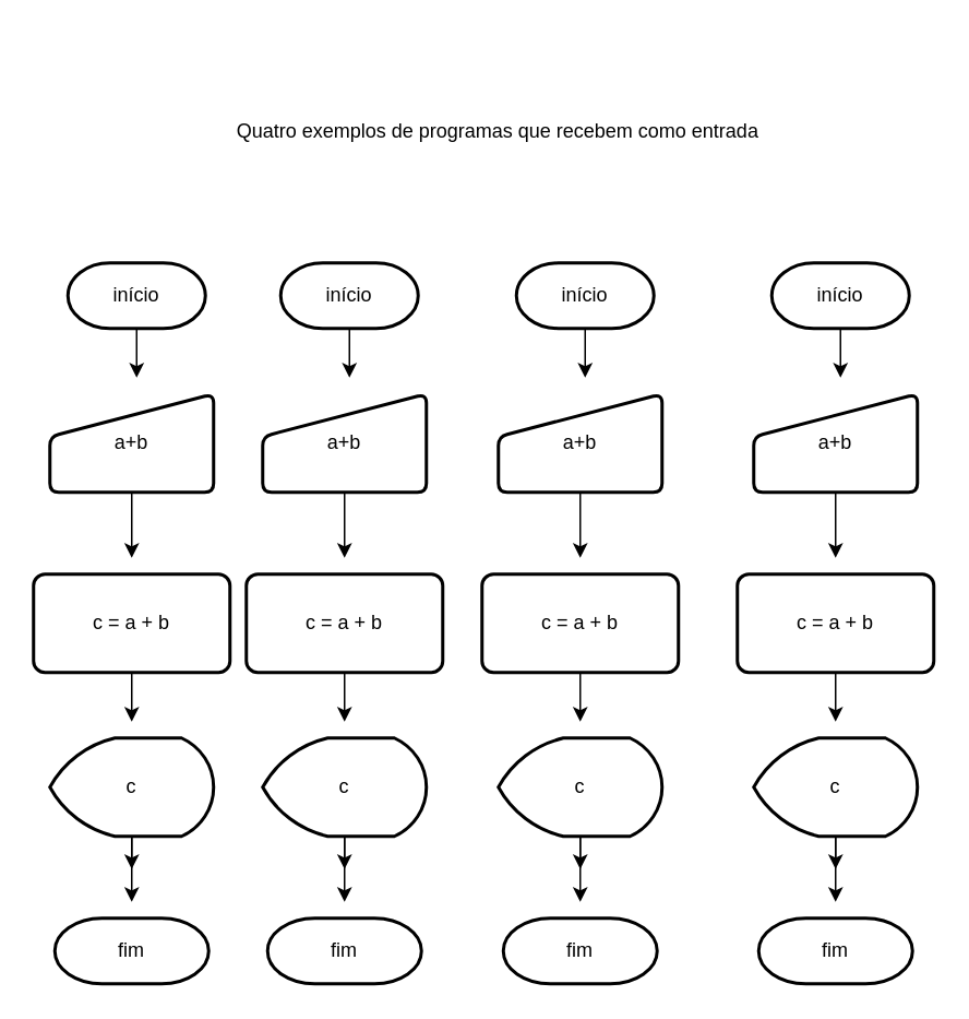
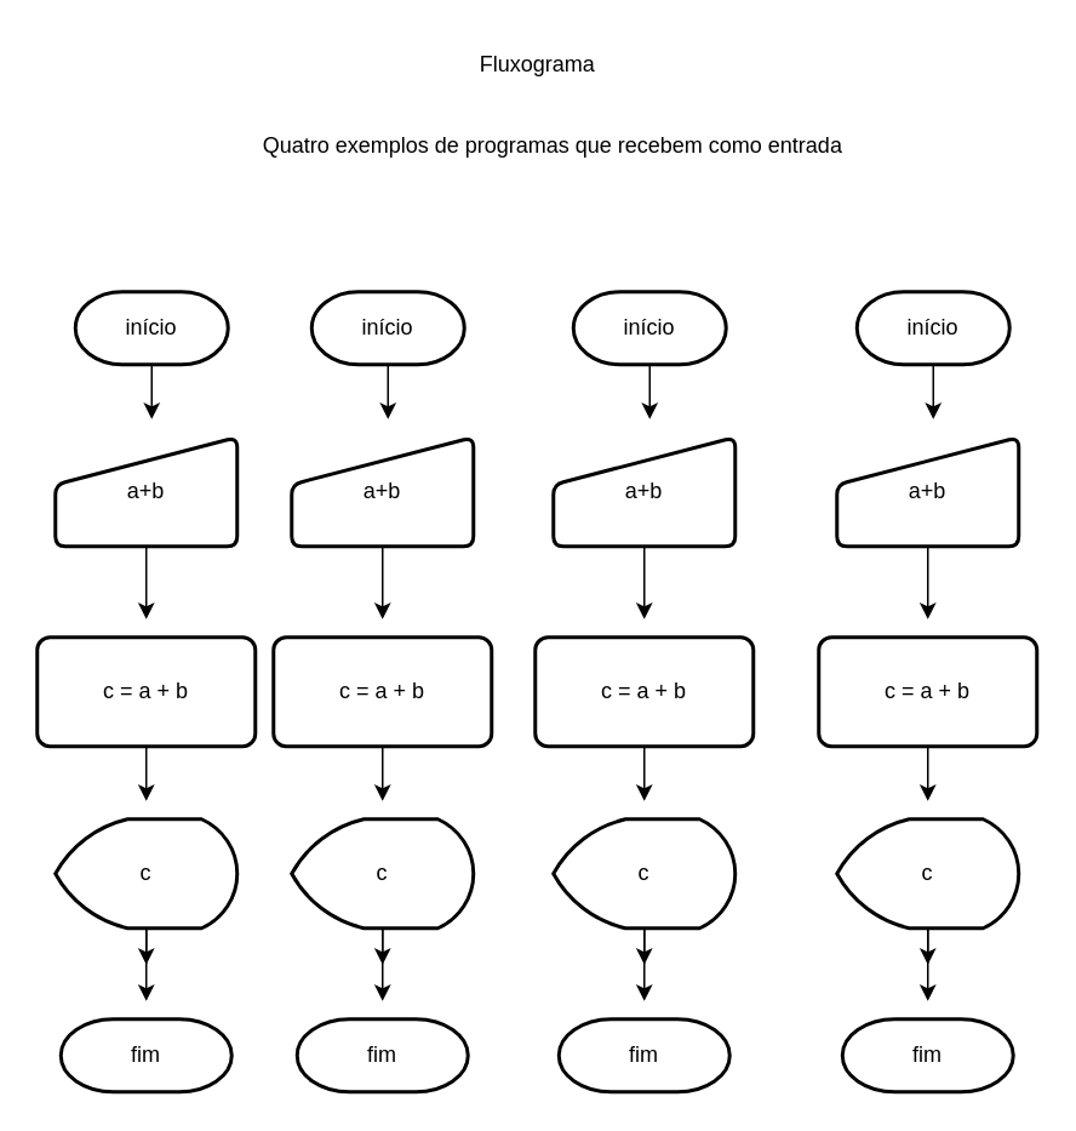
+ <mxCell id="42" value="Fluxograma" style="text;html=1;align=center;verticalAlign=middle;resizable=0;points=[];autosize=1;strokeColor=none;fillColor=none;" vertex="1" parent="1"><mxGeometry x="250" y="20" width="90" height="30" as="geometry" /></mxCell>
